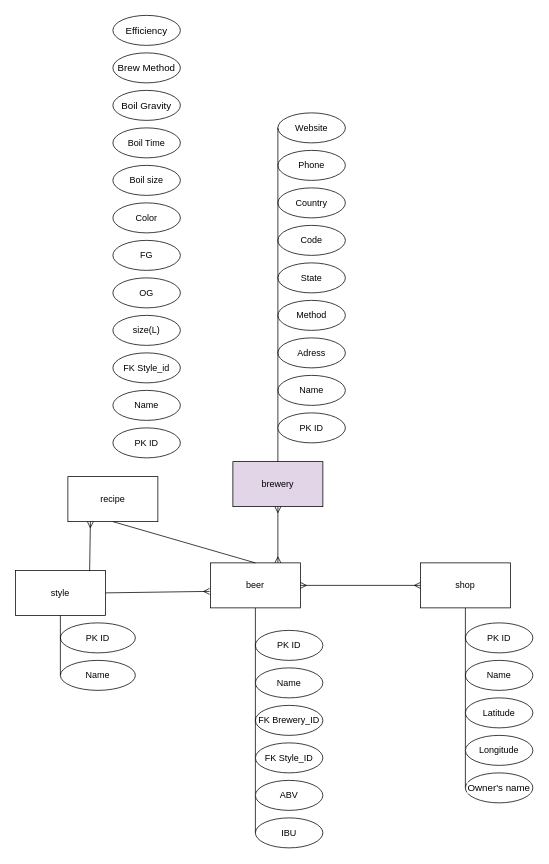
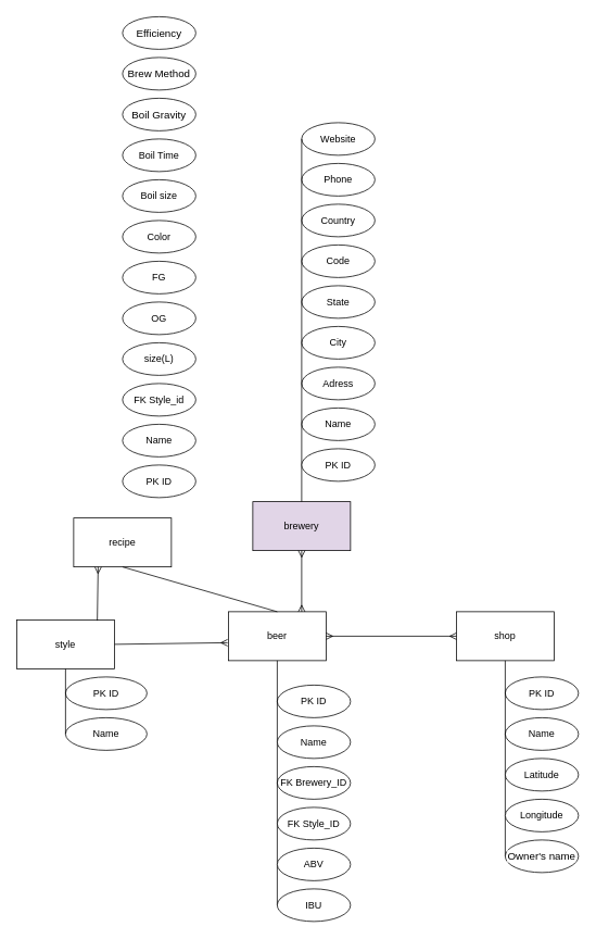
- <mxCell id="5" value="Method" style="ellipse;whiteSpace=wrap;html=1;" parent="1" vertex="1"><mxGeometry x="370" y="400" width="90" height="40" as="geometry" /></mxCell>
+ <mxCell id="5" value="City" style="ellipse;whiteSpace=wrap;html=1;" parent="1" vertex="1"><mxGeometry x="370" y="400" width="90" height="40" as="geometry" /></mxCell>
